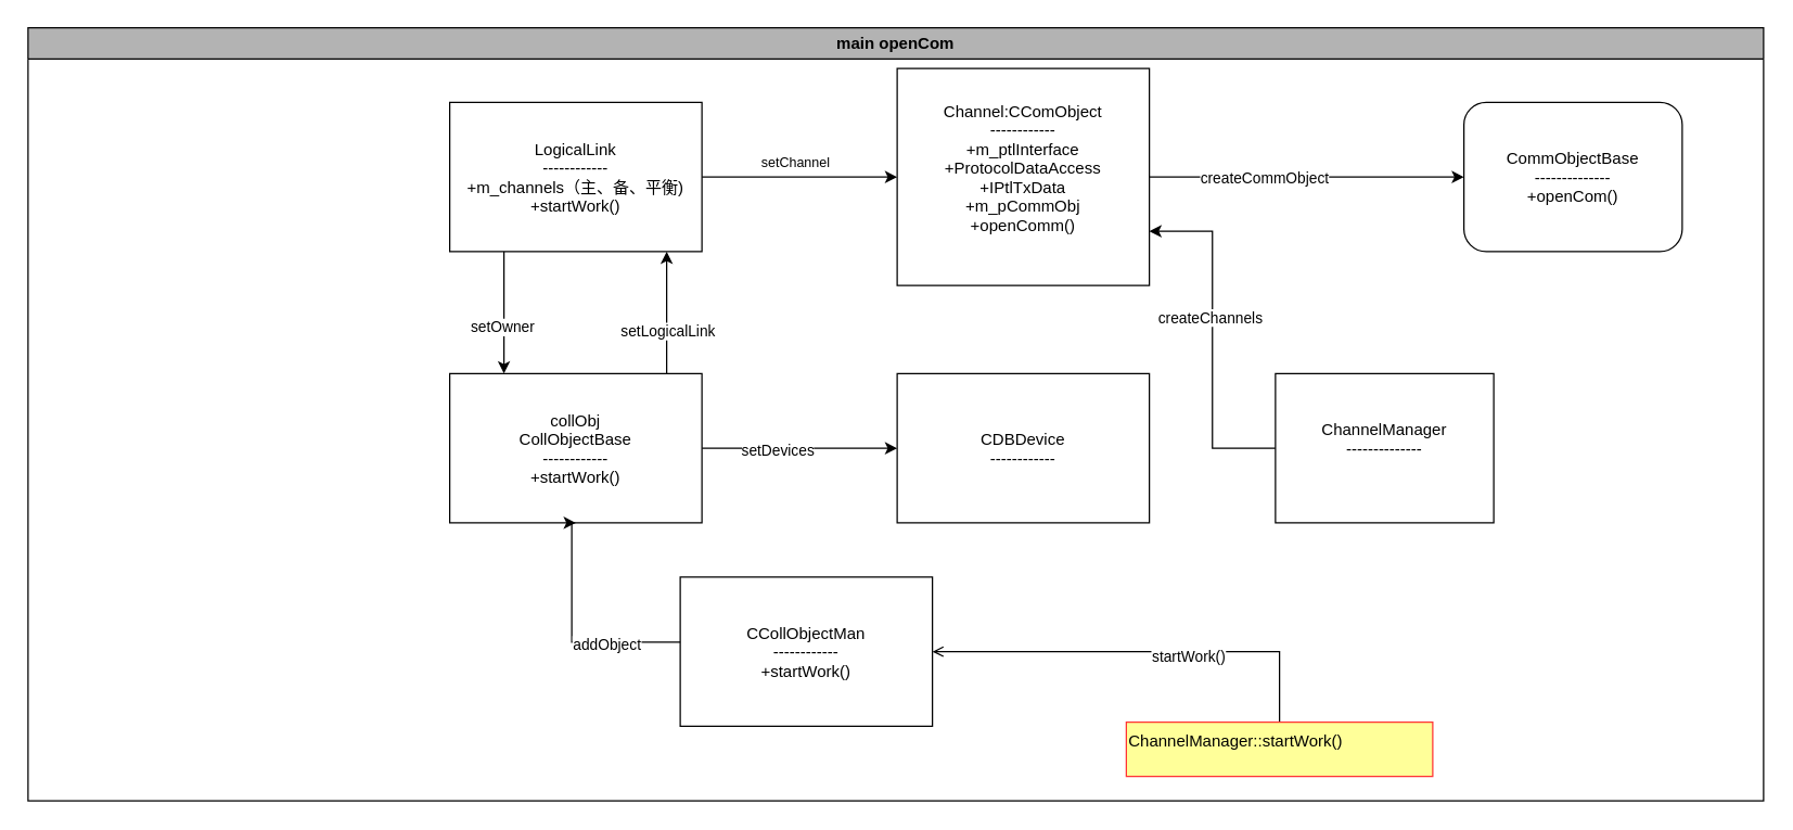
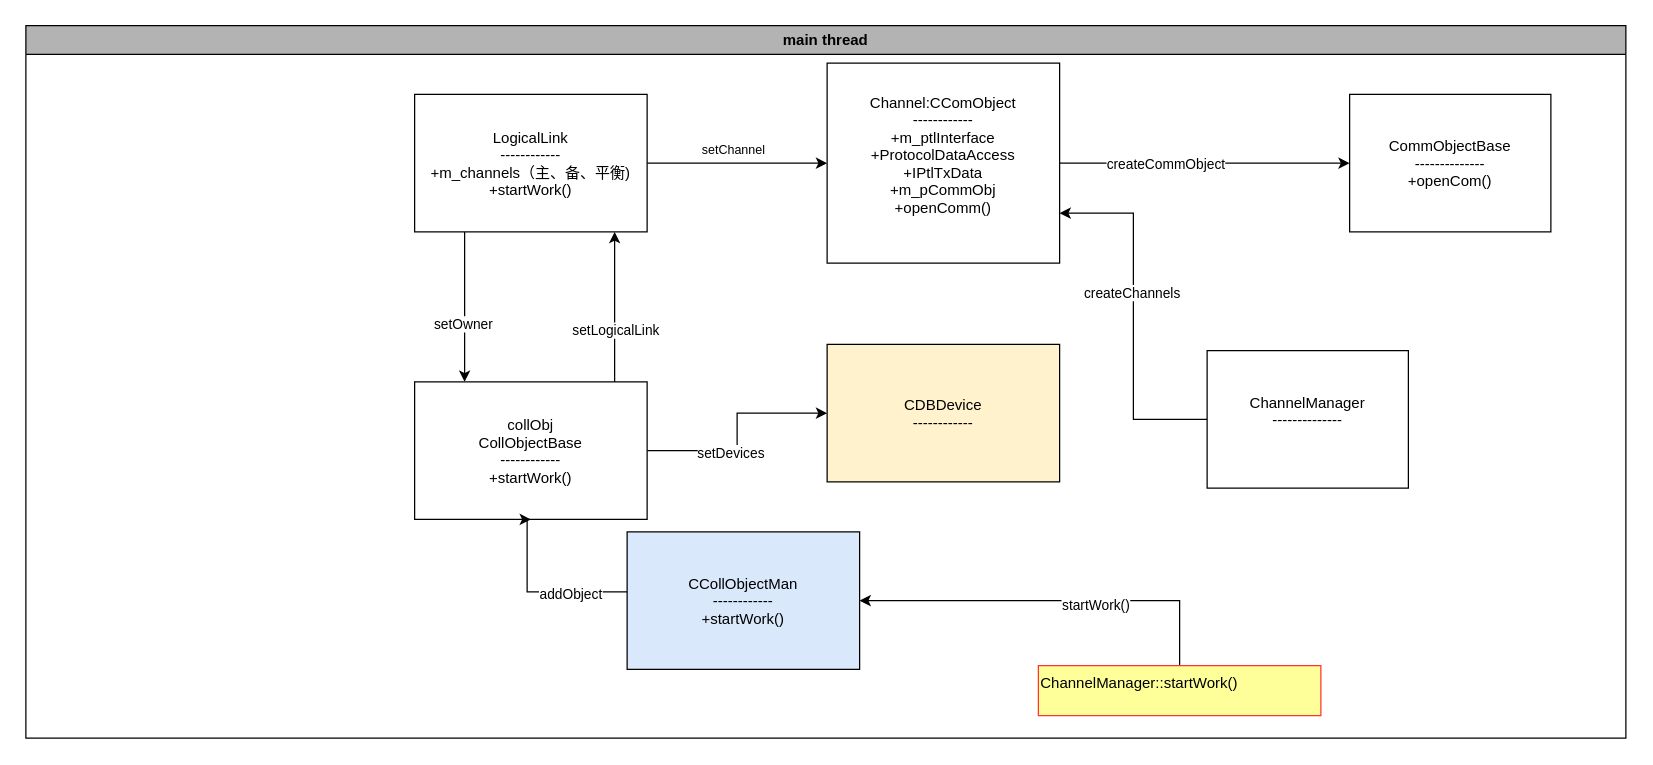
- <mxCell id="2" value="main openCom" style="swimlane;whiteSpace=wrap;fillColor=#B3B3B3;" parent="1" vertex="1"><mxGeometry x="20" y="20" width="1280" height="570" as="geometry"><mxRectangle x="120" y="120" width="100" height="23" as="alternateBounds" /></mxGeometry></mxCell>
+ <mxCell id="2" value="main thread" style="swimlane;whiteSpace=wrap;fillColor=#B3B3B3;" parent="1" vertex="1"><mxGeometry x="20" y="20" width="1280" height="570" as="geometry"><mxRectangle x="120" y="120" width="100" height="23" as="alternateBounds" /></mxGeometry></mxCell>
- <mxCell id="23" value="CommObjectBase&#10;--------------&#10;+openCom()" style="rounded=1;" vertex="1" parent="2"><mxGeometry x="1059" y="55" width="161" height="110" as="geometry" /></mxCell>
+ <mxCell id="23" value="CommObjectBase&#10;--------------&#10;+openCom()" style="" vertex="1" parent="2"><mxGeometry x="1059" y="55" width="161" height="110" as="geometry" /></mxCell>
- <mxCell id="15" value="collObj&#10;CollObjectBase&#10;------------&#10;+startWork()" style="" vertex="1" parent="2"><mxGeometry x="311" y="255" width="186" height="110" as="geometry" /></mxCell>
+ <mxCell id="15" value="collObj&#10;CollObjectBase&#10;------------&#10;+startWork()" style="" vertex="1" parent="2"><mxGeometry x="311" y="285" width="186" height="110" as="geometry" /></mxCell>
- <mxCell id="16" value="CDBDevice&#10;------------" style="" vertex="1" parent="2"><mxGeometry x="641" y="255" width="186" height="110" as="geometry" /></mxCell>
+ <mxCell id="16" value="CDBDevice&#10;------------" style="fillColor=#fff2cc;" vertex="1" parent="2"><mxGeometry x="641" y="255" width="186" height="110" as="geometry" /></mxCell>
- <mxCell id="26" value="ChannelManager&#10;--------------&#10;" style="" vertex="1" parent="2"><mxGeometry x="920" y="255" width="161" height="110" as="geometry" /></mxCell>
+ <mxCell id="26" value="ChannelManager&#10;--------------&#10;" style="" vertex="1" parent="2"><mxGeometry x="945" y="260" width="161" height="110" as="geometry" /></mxCell>
- <mxCell id="17" value="CCollObjectMan&#10;------------&#10;+startWork()" style="" vertex="1" parent="2"><mxGeometry x="481" y="405" width="186" height="110" as="geometry" /></mxCell>
+ <mxCell id="17" value="CCollObjectMan&#10;------------&#10;+startWork()" style="fillColor=#dae8fc;" vertex="1" parent="2"><mxGeometry x="481" y="405" width="186" height="110" as="geometry" /></mxCell>
- <mxCell id="20" style="edgeStyle=orthogonalEdgeStyle;rounded=0;orthogonalLoop=1;jettySize=auto;html=1;entryX=1;entryY=0.5;entryDx=0;entryDy=0;endArrow=open;" edge="1" parent="2" source="22" target="17"><mxGeometry relative="1" as="geometry"><Array as="points"><mxPoint x="923" y="460" /></Array></mxGeometry></mxCell>
+ <mxCell id="20" style="edgeStyle=orthogonalEdgeStyle;rounded=0;orthogonalLoop=1;jettySize=auto;html=1;entryX=1;entryY=0.5;entryDx=0;entryDy=0;" edge="1" parent="2" source="22" target="17"><mxGeometry relative="1" as="geometry"><Array as="points"><mxPoint x="923" y="460" /></Array></mxGeometry></mxCell>
